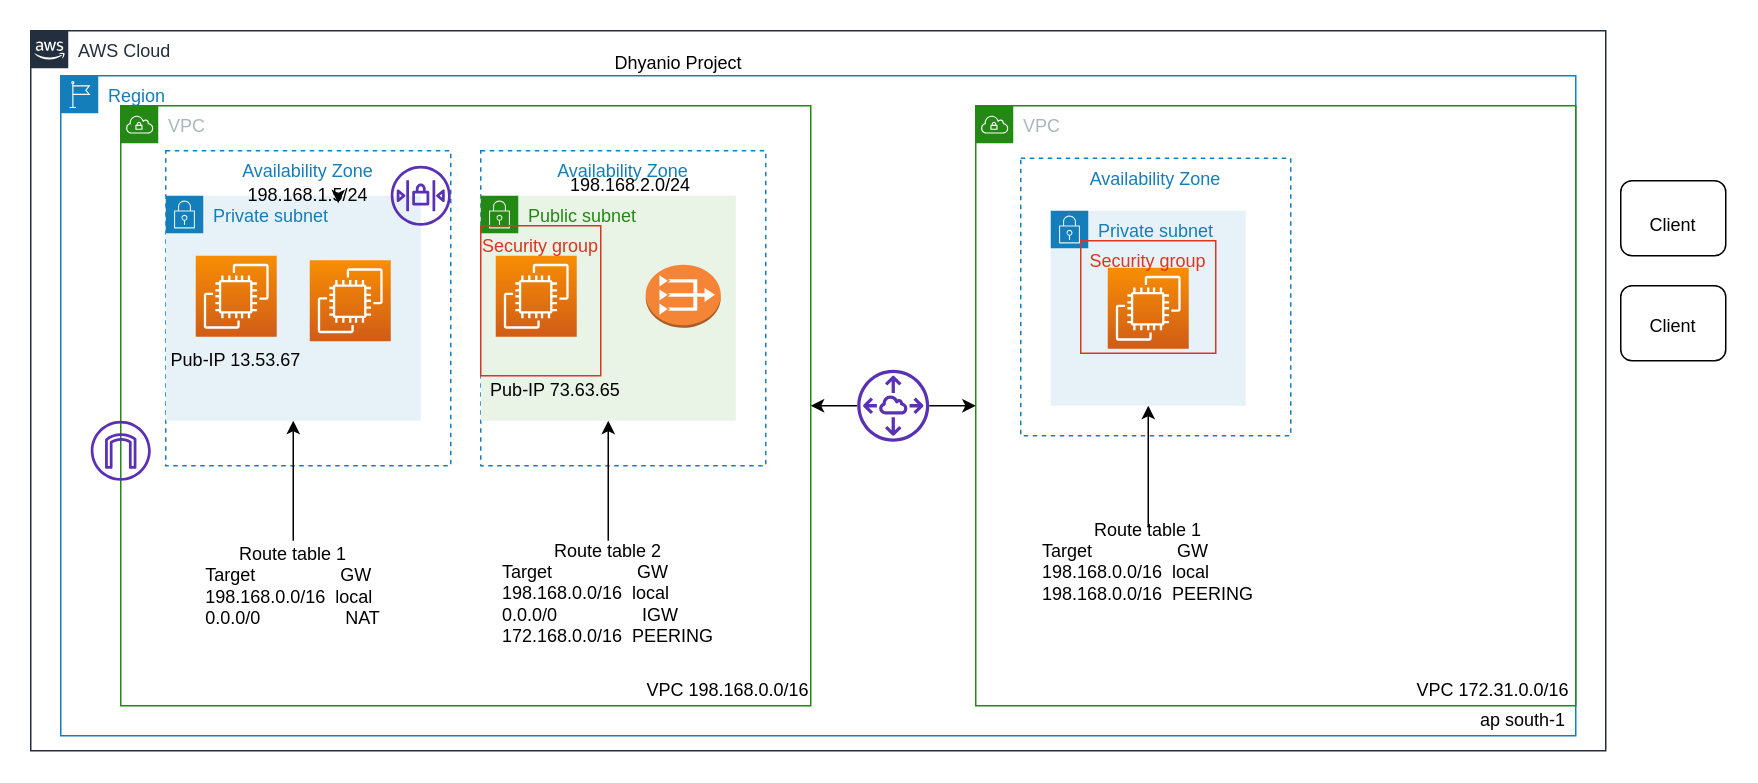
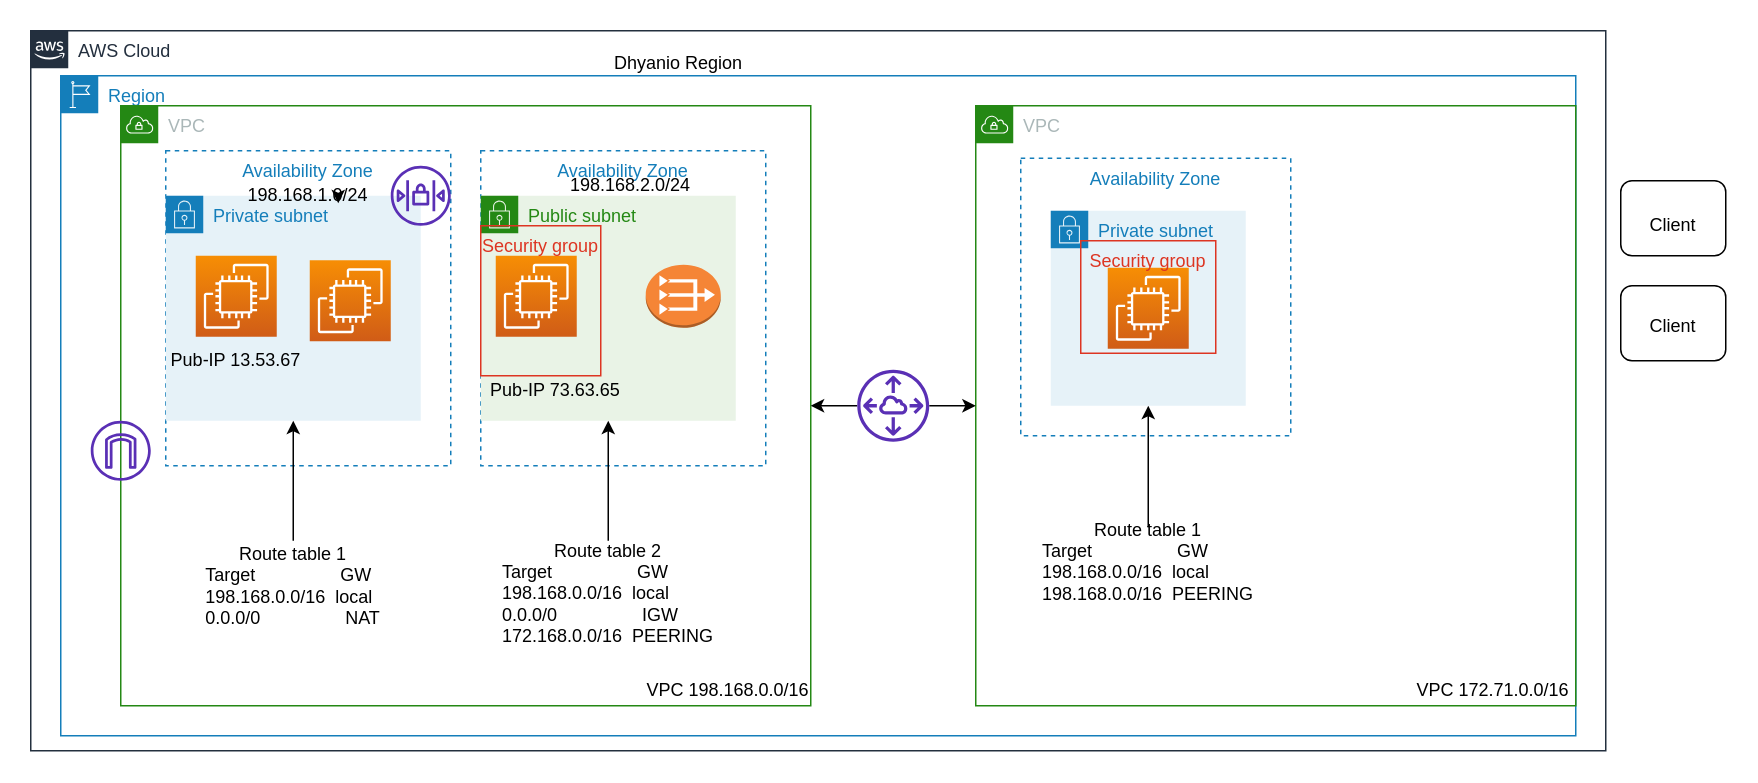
- <mxCell id="42" value="Dhyanio Project" style="text;html=1;strokeColor=none;fillColor=none;align=center;verticalAlign=middle;whiteSpace=wrap;rounded=0;" vertex="1" parent="1"><mxGeometry x="370" y="30" width="164" height="24" as="geometry" /></mxCell>
+ <mxCell id="42" value="Dhyanio Region" style="text;html=1;strokeColor=none;fillColor=none;align=center;verticalAlign=middle;whiteSpace=wrap;rounded=0;" vertex="1" parent="1"><mxGeometry x="370" y="30" width="164" height="24" as="geometry" /></mxCell>
- <mxCell id="9" value="198.168.1.5/24" style="text;html=1;strokeColor=none;fillColor=none;align=center;verticalAlign=middle;whiteSpace=wrap;rounded=0;" parent="1" vertex="1"><mxGeometry x="185" y="120" width="40" height="20" as="geometry" /></mxCell>
+ <mxCell id="9" value="198.168.1.0/24" style="text;html=1;strokeColor=none;fillColor=none;align=center;verticalAlign=middle;whiteSpace=wrap;rounded=0;" parent="1" vertex="1"><mxGeometry x="185" y="120" width="40" height="20" as="geometry" /></mxCell>
- <mxCell id="30" value="VPC 172.31.0.0/16" style="text;html=1;strokeColor=none;fillColor=none;align=center;verticalAlign=middle;whiteSpace=wrap;rounded=0;" vertex="1" parent="1"><mxGeometry x="900" y="450" width="190" height="20" as="geometry" /></mxCell>
+ <mxCell id="30" value="VPC 172.71.0.0/16" style="text;html=1;strokeColor=none;fillColor=none;align=center;verticalAlign=middle;whiteSpace=wrap;rounded=0;" vertex="1" parent="1"><mxGeometry x="900" y="450" width="190" height="20" as="geometry" /></mxCell>
- <mxCell id="7" value="ap south-1" style="text;html=1;strokeColor=none;fillColor=none;align=center;verticalAlign=middle;whiteSpace=wrap;rounded=0;" parent="1" vertex="1"><mxGeometry x="980" y="470" width="70" height="20" as="geometry" /></mxCell>
